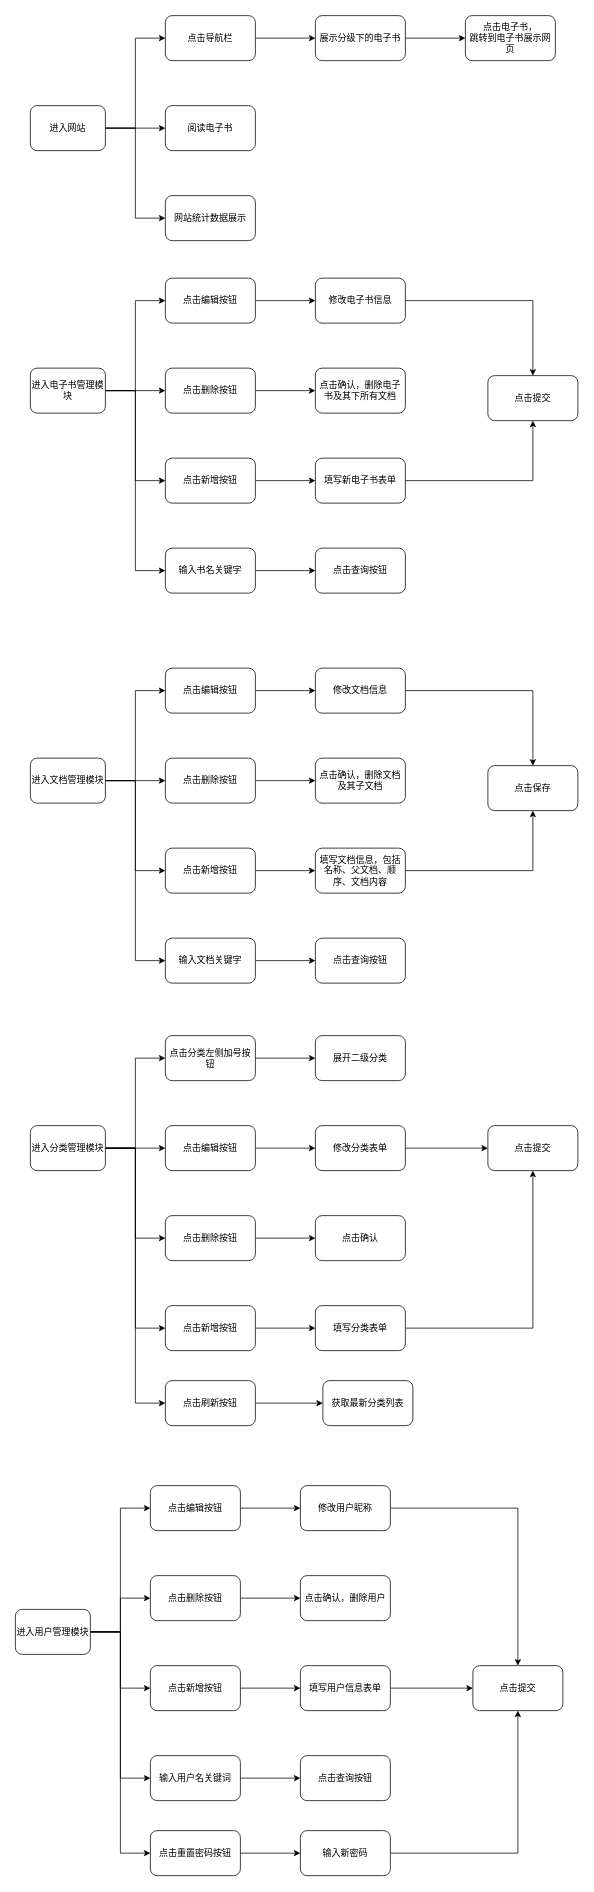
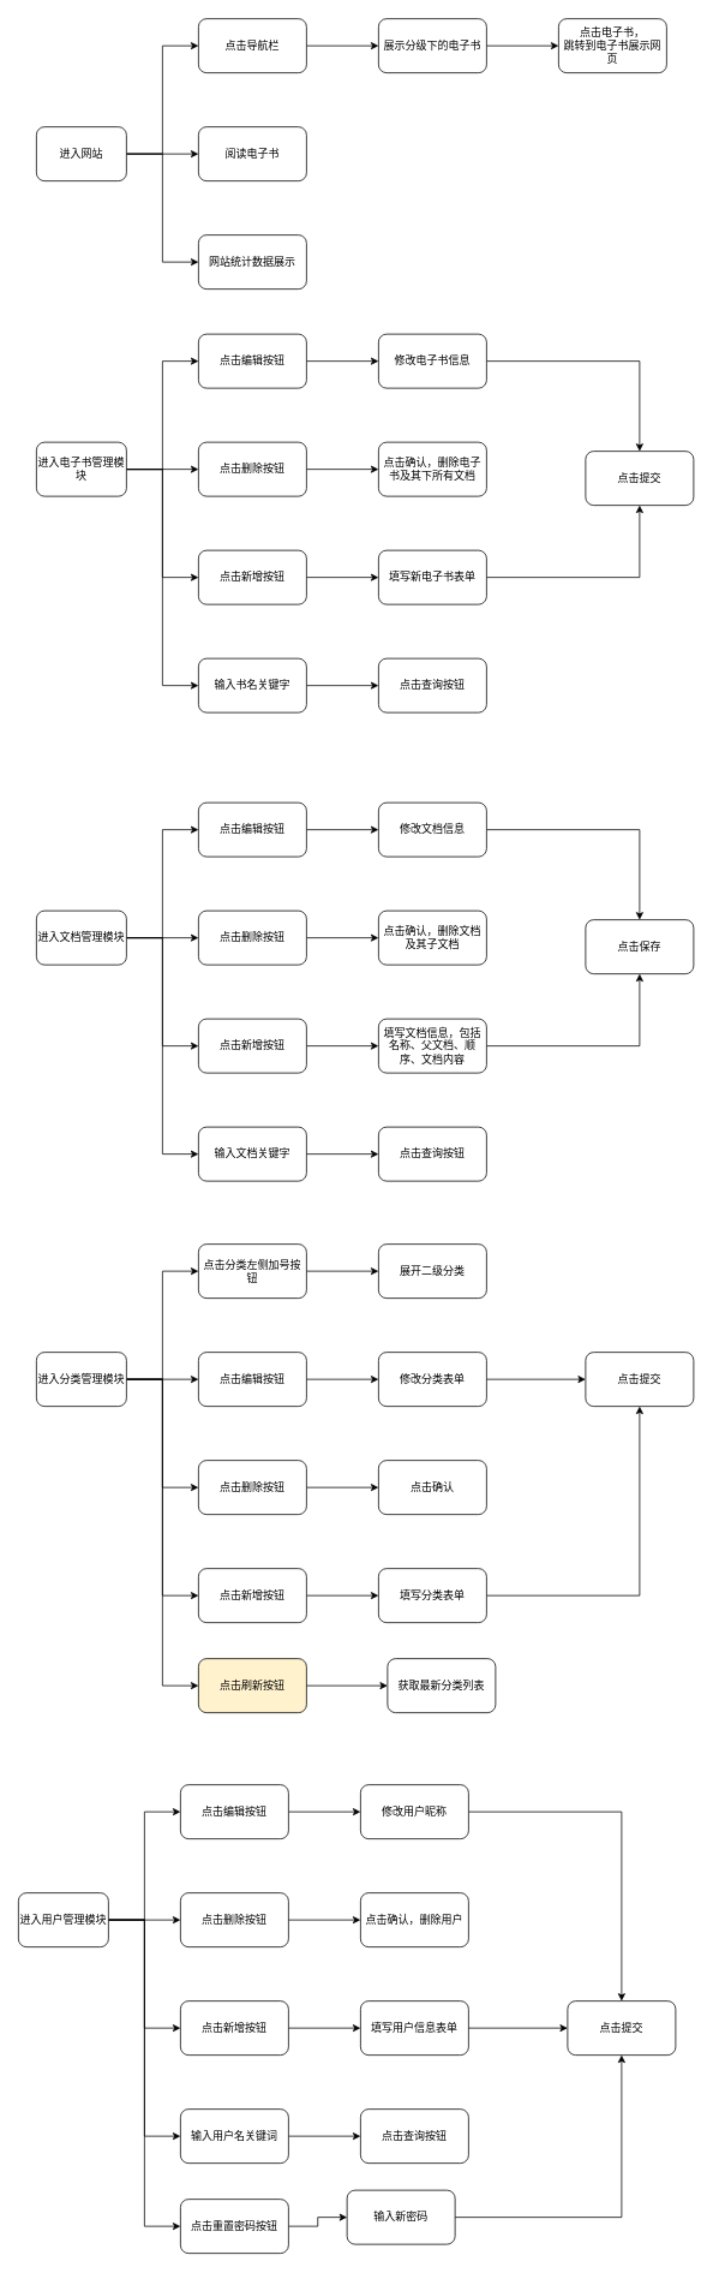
- <mxCell id="75" value="点击刷新按钮" style="whiteSpace=wrap;html=1;rounded=1;" vertex="1" parent="1"><mxGeometry x="220" y="1840" width="120" height="60" as="geometry" /></mxCell>
+ <mxCell id="75" value="点击刷新按钮" style="whiteSpace=wrap;html=1;rounded=1;fillColor=#fff2cc;" vertex="1" parent="1"><mxGeometry x="220" y="1840" width="120" height="60" as="geometry" /></mxCell>
- <mxCell id="82" value="进入用户管理模块" style="rounded=1;whiteSpace=wrap;html=1;" vertex="1" parent="1"><mxGeometry x="20" y="2145" width="100" height="60" as="geometry" /></mxCell>
+ <mxCell id="82" value="进入用户管理模块" style="rounded=1;whiteSpace=wrap;html=1;" vertex="1" parent="1"><mxGeometry x="20" y="2100" width="100" height="60" as="geometry" /></mxCell>
- <mxCell id="101" value="输入新密码" style="whiteSpace=wrap;html=1;rounded=1;" vertex="1" parent="1"><mxGeometry x="400" y="2440" width="120" height="60" as="geometry" /></mxCell>
+ <mxCell id="101" value="输入新密码" style="whiteSpace=wrap;html=1;rounded=1;" vertex="1" parent="1"><mxGeometry x="385" y="2430" width="120" height="60" as="geometry" /></mxCell>
